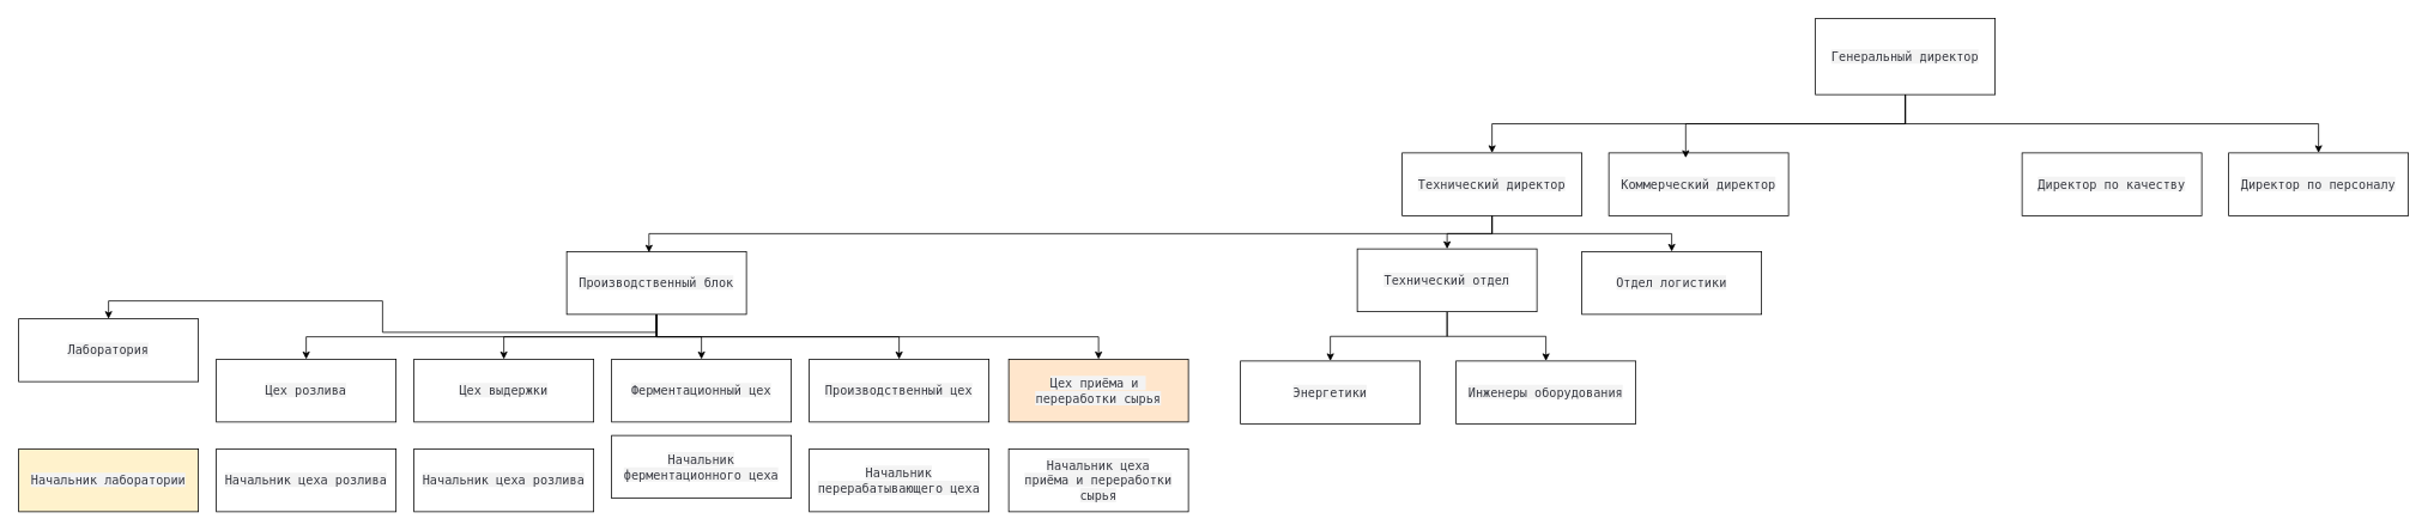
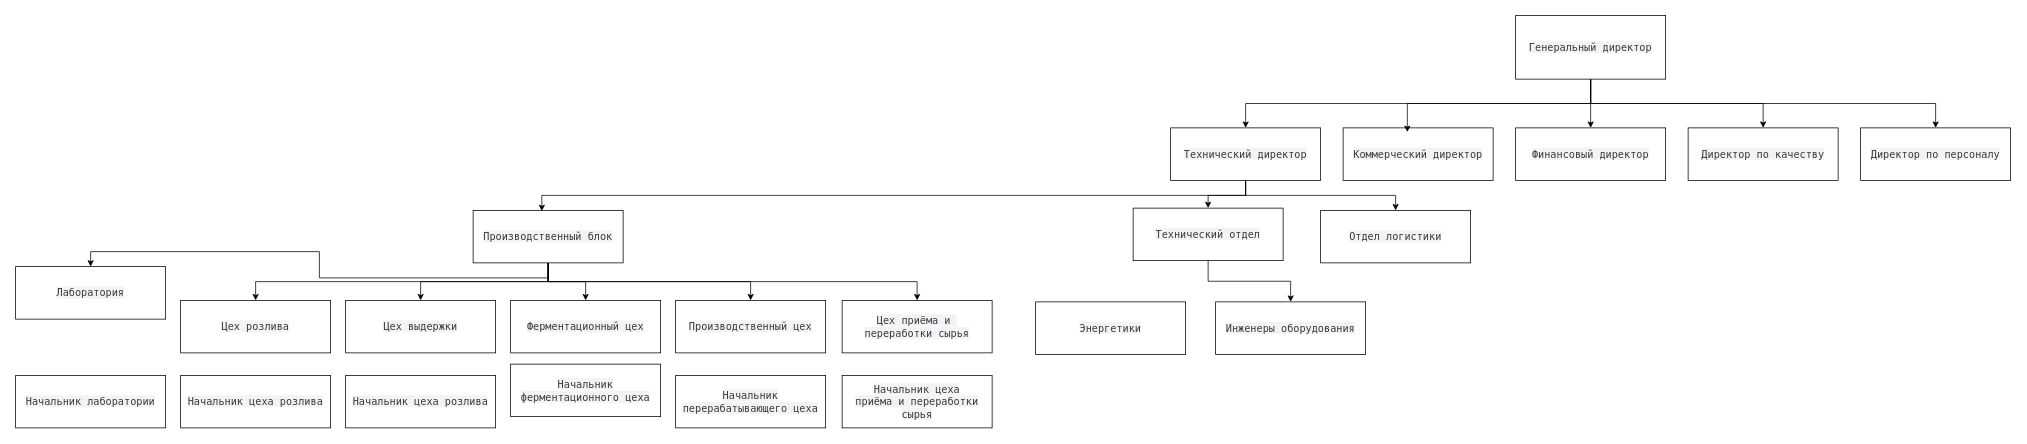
+ <mxCell id="3" style="edgeStyle=orthogonalEdgeStyle;rounded=0;orthogonalLoop=1;jettySize=auto;html=1;exitX=0.5;exitY=1;exitDx=0;exitDy=0;entryX=0.5;entryY=0;entryDx=0;entryDy=0;" parent="1" source="6" target="7" edge="1"><mxGeometry relative="1" as="geometry" /></mxCell>
+ <mxCell id="4" style="edgeStyle=orthogonalEdgeStyle;rounded=0;orthogonalLoop=1;jettySize=auto;html=1;exitX=0.5;exitY=1;exitDx=0;exitDy=0;entryX=0.5;entryY=0;entryDx=0;entryDy=0;" parent="1" source="6" target="13" edge="1"><mxGeometry relative="1" as="geometry" /></mxCell>
+ <mxCell id="7" value="&lt;span style=&quot;color: rgb(56, 58, 66); font-family: monospace; font-size: 13.6px; text-align: left; white-space: pre; background-color: rgb(243, 243, 243);&quot;&gt;Финансовый директор&lt;/span&gt;" style="rounded=0;whiteSpace=wrap;html=1;" parent="1" vertex="1"><mxGeometry x="2020" y="170" width="200" height="70" as="geometry" /></mxCell>
- <mxCell id="22" style="edgeStyle=orthogonalEdgeStyle;rounded=0;orthogonalLoop=1;jettySize=auto;html=1;exitX=0.5;exitY=1;exitDx=0;exitDy=0;entryX=0.5;entryY=0;entryDx=0;entryDy=0;" edge="1" parent="1" source="24" target="33"><mxGeometry relative="1" as="geometry" /></mxCell>
- <mxCell id="30" value="&lt;span style=&quot;color: rgb(56, 58, 66); font-family: monospace; font-size: 13.6px; text-align: left; white-space: pre; background-color: rgb(243, 243, 243);&quot;&gt;Цех приёма и &lt;br/&gt;переработки сырья&lt;/span&gt;" style="rounded=0;whiteSpace=wrap;html=1;fillColor=#ffe6cc;" parent="1" vertex="1"><mxGeometry x="1122" y="400" width="200" height="70" as="geometry" /></mxCell>
+ <mxCell id="30" value="&lt;span style=&quot;color: rgb(56, 58, 66); font-family: monospace; font-size: 13.6px; text-align: left; white-space: pre; background-color: rgb(243, 243, 243);&quot;&gt;Цех приёма и &lt;br/&gt;переработки сырья&lt;/span&gt;" style="rounded=0;whiteSpace=wrap;html=1;" parent="1" vertex="1"><mxGeometry x="1122" y="400" width="200" height="70" as="geometry" /></mxCell>
- <mxCell id="35" value="&lt;span style=&quot;color: rgb(56, 58, 66); font-family: monospace; font-size: 13.6px; text-align: left; white-space: pre; background-color: rgb(243, 243, 243);&quot;&gt;Начальник лаборатории&lt;/span&gt;" style="rounded=0;whiteSpace=wrap;html=1;fillColor=#fff2cc;" vertex="1" parent="1"><mxGeometry x="20" y="500" width="200" height="70" as="geometry" /></mxCell>
+ <mxCell id="35" value="&lt;span style=&quot;color: rgb(56, 58, 66); font-family: monospace; font-size: 13.6px; text-align: left; white-space: pre; background-color: rgb(243, 243, 243);&quot;&gt;Начальник лаборатории&lt;/span&gt;" style="rounded=0;whiteSpace=wrap;html=1;" vertex="1" parent="1"><mxGeometry x="20" y="500" width="200" height="70" as="geometry" /></mxCell>
